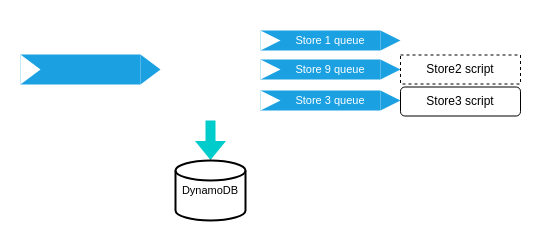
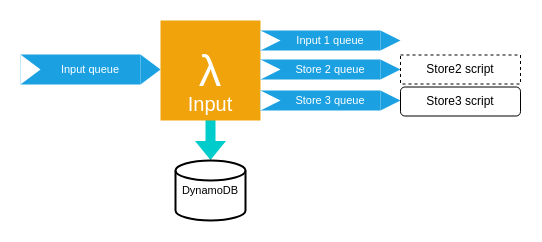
- <mxCell id="14" value="Store 1 queue" style="text;strokeColor=none;align=center;fillColor=none;html=1;verticalAlign=middle;whiteSpace=wrap;rounded=0;fontSize=11;fontFamily=Helvetica;fontColor=#ffffff;" parent="10" vertex="1"><mxGeometry x="30" width="80" height="20" as="geometry" /></mxCell>
+ <mxCell id="14" value="Input 1 queue" style="text;strokeColor=none;align=center;fillColor=none;html=1;verticalAlign=middle;whiteSpace=wrap;rounded=0;fontSize=11;fontFamily=Helvetica;fontColor=#ffffff;" parent="10" vertex="1"><mxGeometry x="30" width="80" height="20" as="geometry" /></mxCell>
+ <mxCell id="9" value="Input queue" style="text;strokeColor=none;align=center;fillColor=none;html=1;verticalAlign=middle;whiteSpace=wrap;rounded=0;fontSize=11;fontFamily=Helvetica;fontColor=#ffffff;" parent="5" vertex="1"><mxGeometry x="30" width="80" height="30" as="geometry" /></mxCell>
- <mxCell id="19" value="Store 9 queue" style="text;strokeColor=none;align=center;fillColor=none;html=1;verticalAlign=middle;whiteSpace=wrap;rounded=0;fontSize=11;fontFamily=Helvetica;fontColor=#ffffff;" parent="15" vertex="1"><mxGeometry x="30" width="80" height="20" as="geometry" /></mxCell>
+ <mxCell id="19" value="Store 2 queue" style="text;strokeColor=none;align=center;fillColor=none;html=1;verticalAlign=middle;whiteSpace=wrap;rounded=0;fontSize=11;fontFamily=Helvetica;fontColor=#ffffff;" parent="15" vertex="1"><mxGeometry x="30" width="80" height="20" as="geometry" /></mxCell>
- <mxCell id="3" value="&lt;font color=&quot;#ffffff&quot; style=&quot;font-size: 45px;&quot;&gt;λ&lt;/font&gt;" style="rounded=0;whiteSpace=wrap;html=1;fillColor=#ffffff;strokeColor=none;fontColor=#000000;" parent="1" vertex="1"><mxGeometry x="160" y="20" width="100" height="100" as="geometry" /></mxCell>
+ <mxCell id="3" value="&lt;font color=&quot;#ffffff&quot; style=&quot;font-size: 45px;&quot;&gt;λ&lt;/font&gt;" style="rounded=0;whiteSpace=wrap;html=1;fillColor=#f0a30a;strokeColor=none;fontColor=#000000;" parent="1" vertex="1"><mxGeometry x="160" y="20" width="100" height="100" as="geometry" /></mxCell>
- <mxCell id="4" value="&lt;font style=&quot;font-size: 20px;&quot;&gt;Lambda&lt;/font&gt;" style="text;strokeColor=none;align=center;fillColor=none;html=1;verticalAlign=middle;whiteSpace=wrap;rounded=0;fontSize=45;fontColor=#ffffff;" parent="1" vertex="1"><mxGeometry x="180" y="80" width="60" height="30" as="geometry" /></mxCell>
+ <mxCell id="4" value="&lt;font style=&quot;font-size: 20px;&quot;&gt;Input&lt;/font&gt;" style="text;strokeColor=none;align=center;fillColor=none;html=1;verticalAlign=middle;whiteSpace=wrap;rounded=0;fontSize=45;fontColor=#ffffff;" parent="1" vertex="1"><mxGeometry x="180" y="80" width="60" height="30" as="geometry" /></mxCell>
